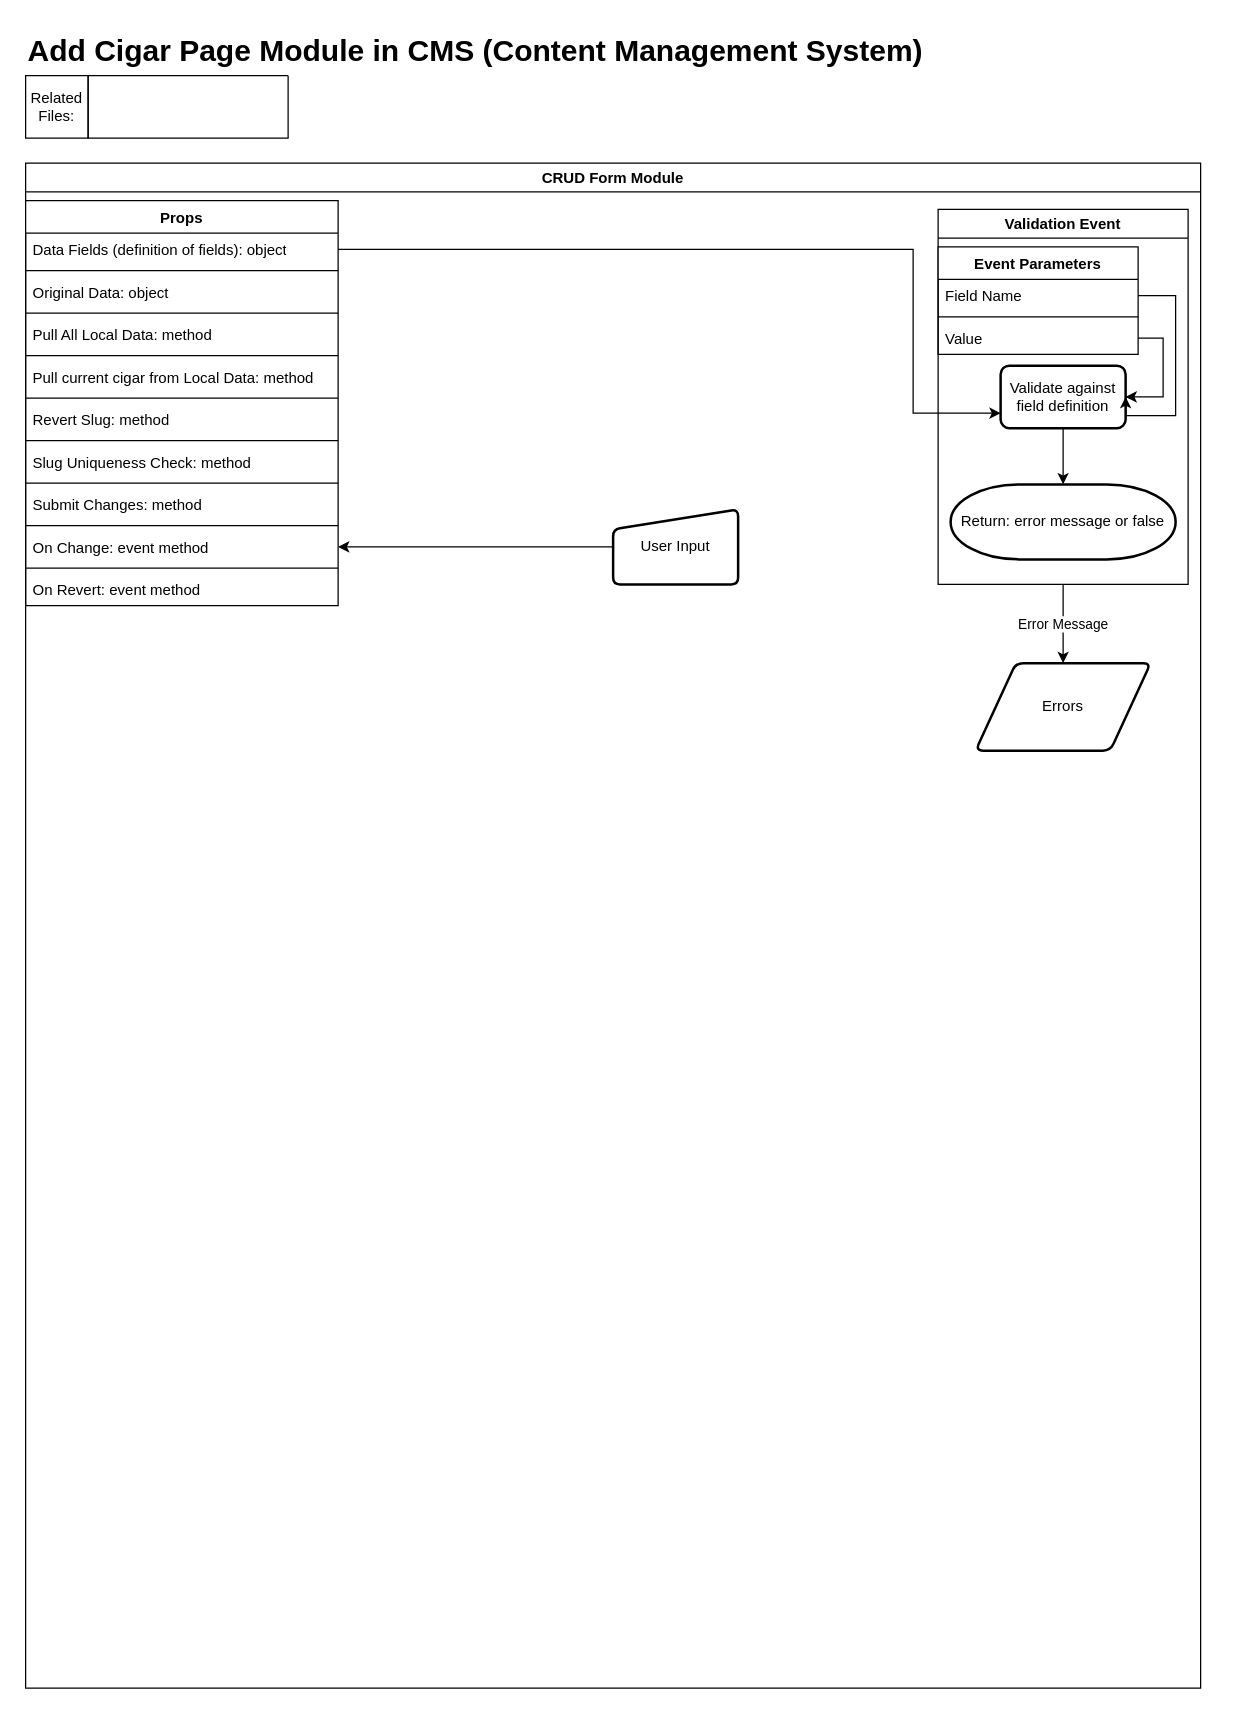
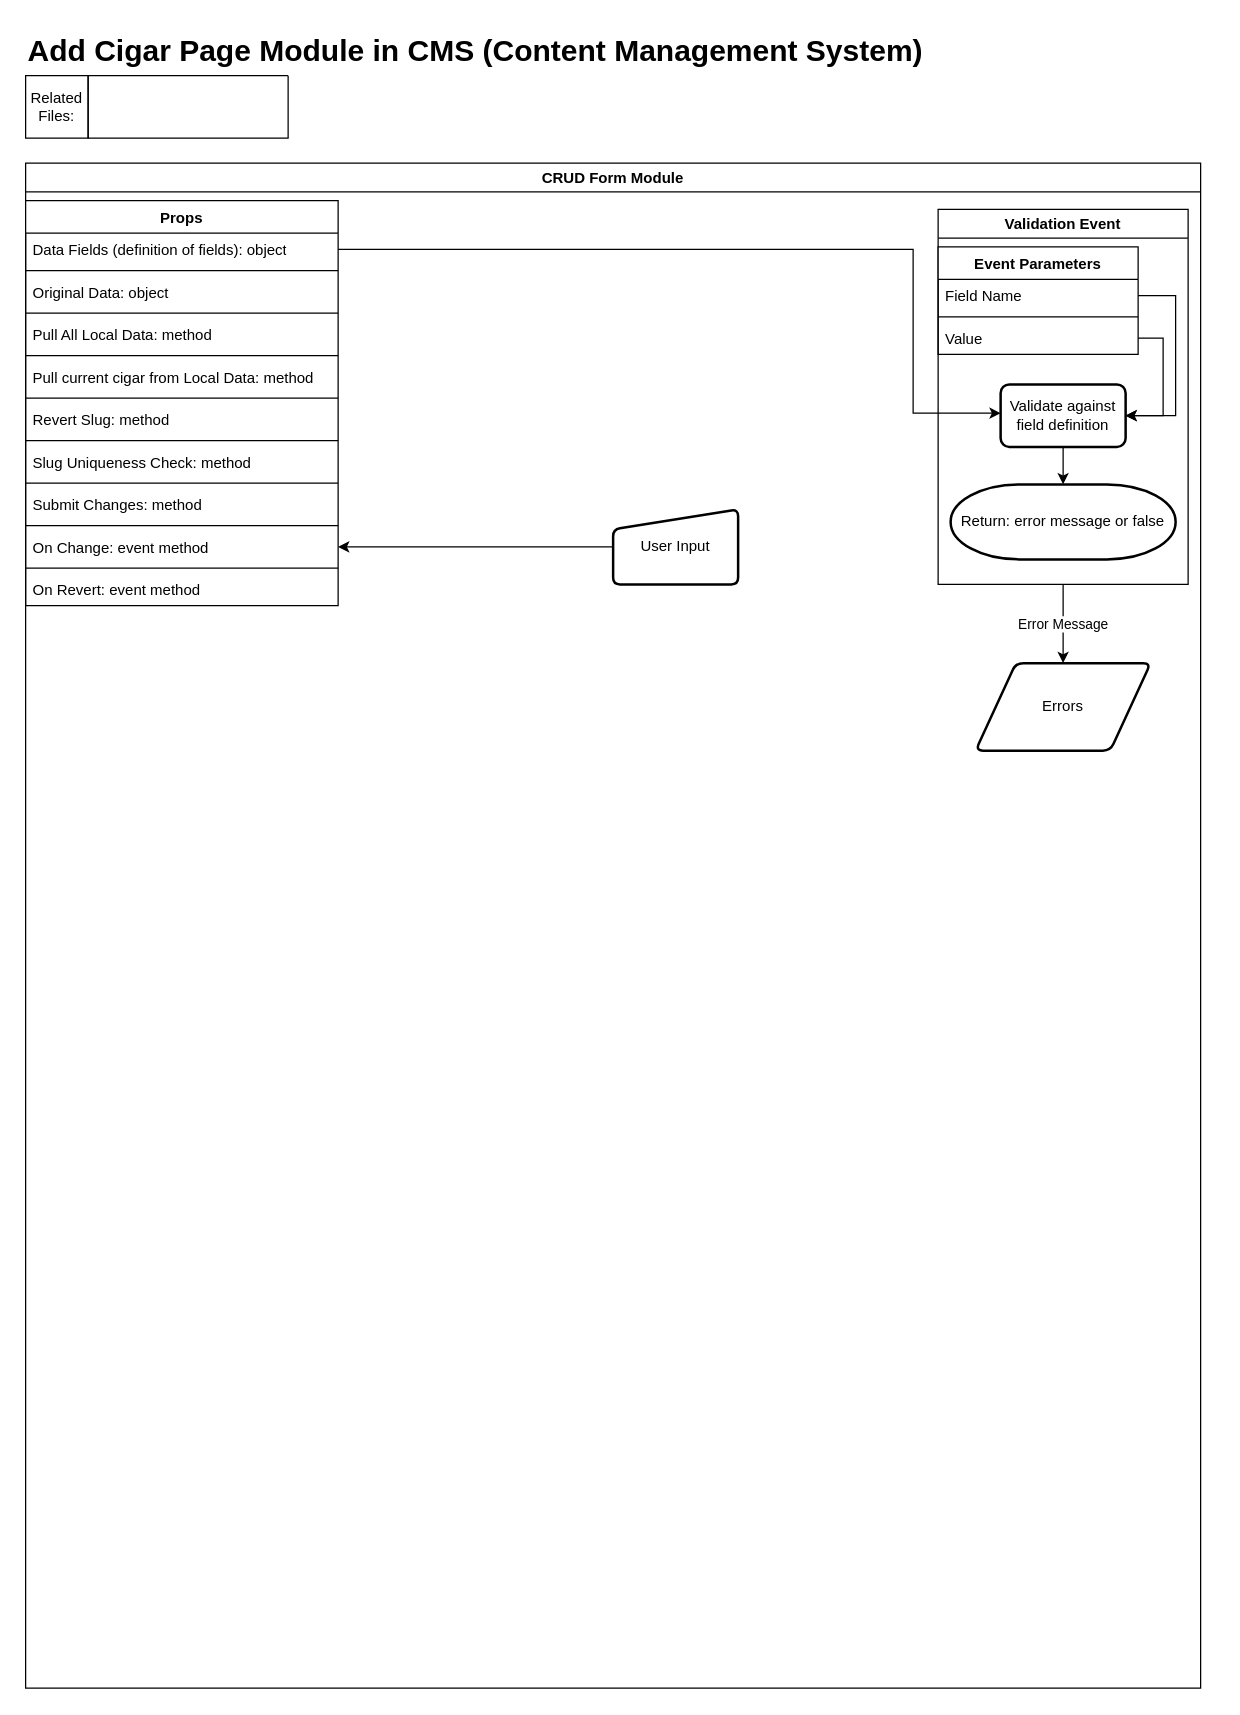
- <mxCell id="32" value="Validate against field definition" style="rounded=1;whiteSpace=wrap;html=1;absoluteArcSize=1;arcSize=14;strokeWidth=2;" vertex="1" parent="27"><mxGeometry x="50" y="125" width="100" height="50" as="geometry" /></mxCell>
+ <mxCell id="32" value="Validate against field definition" style="rounded=1;whiteSpace=wrap;html=1;absoluteArcSize=1;arcSize=14;strokeWidth=2;" vertex="1" parent="27"><mxGeometry x="50" y="140" width="100" height="50" as="geometry" /></mxCell>
